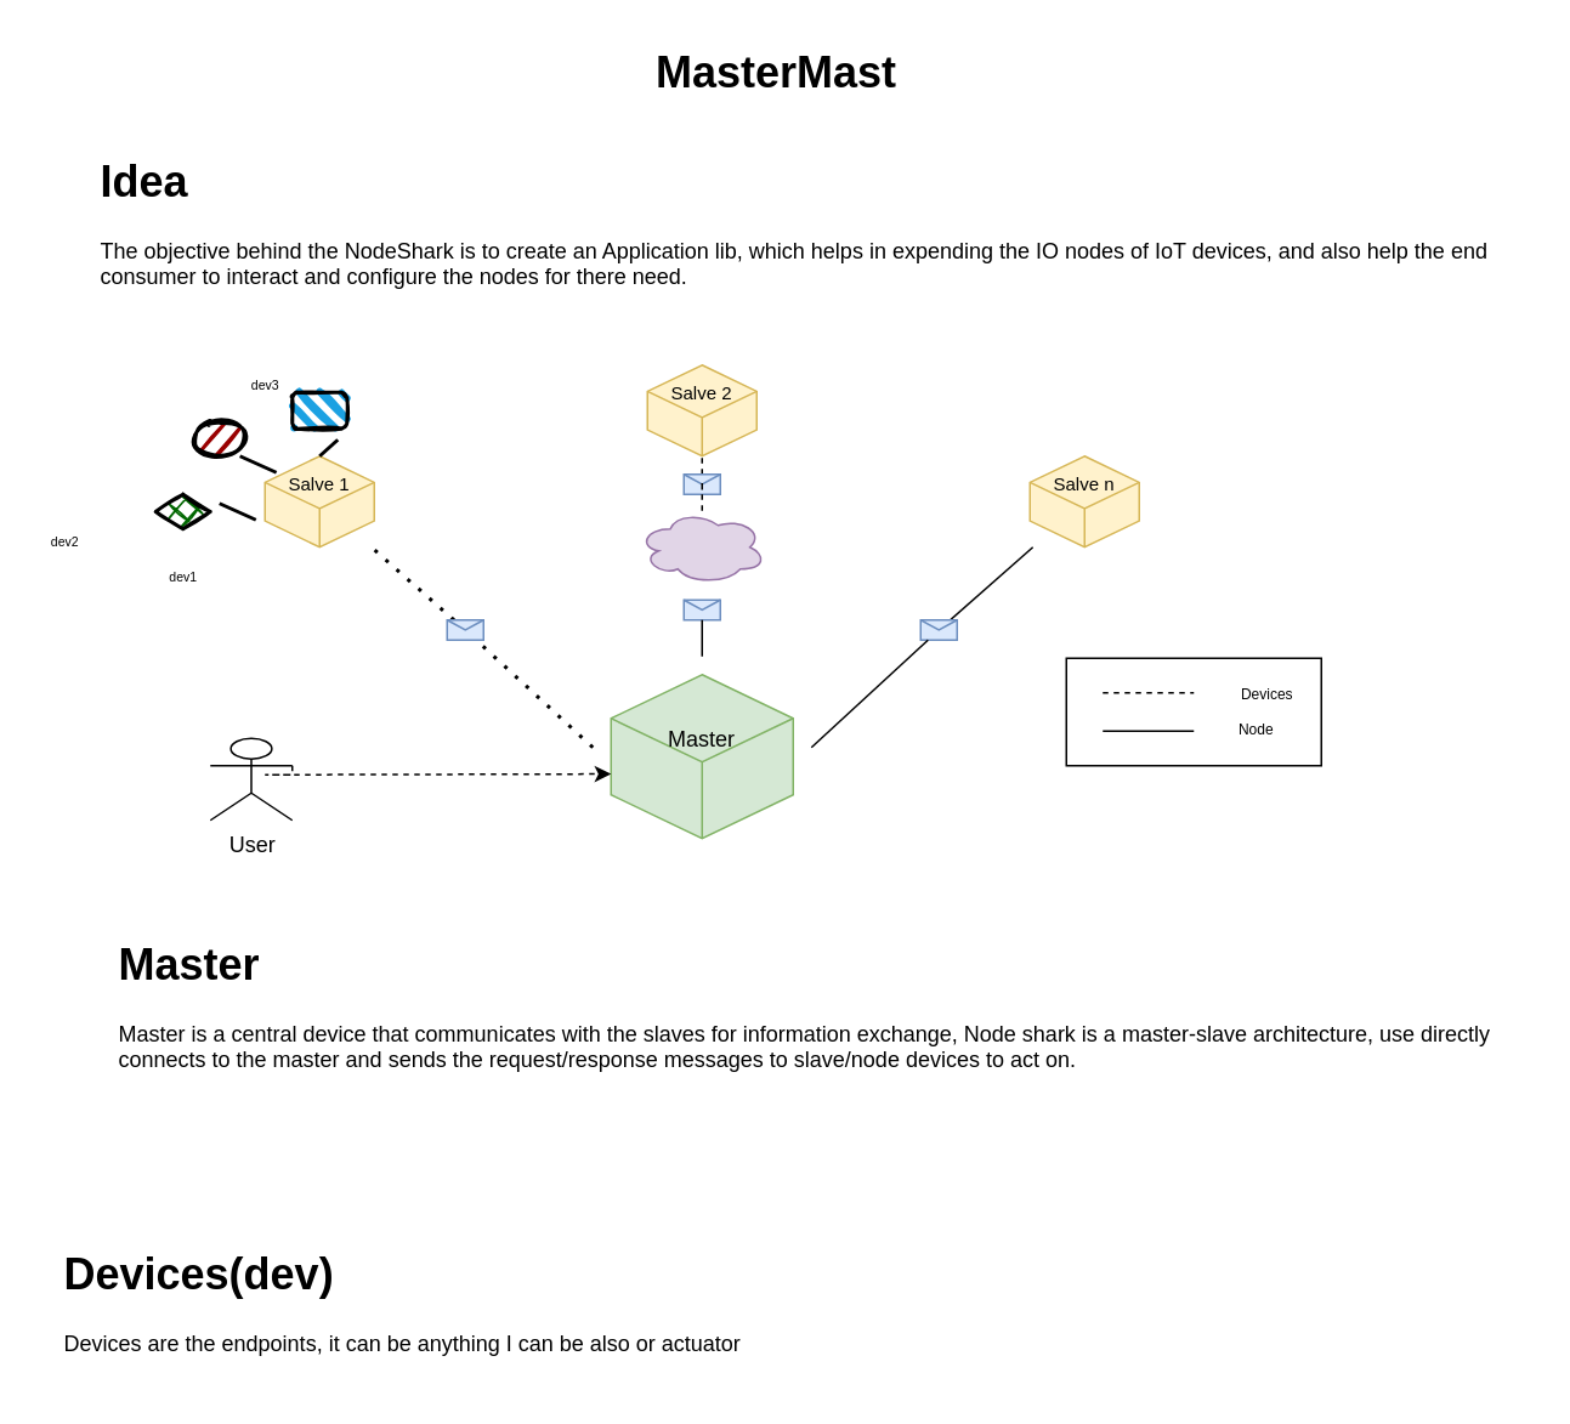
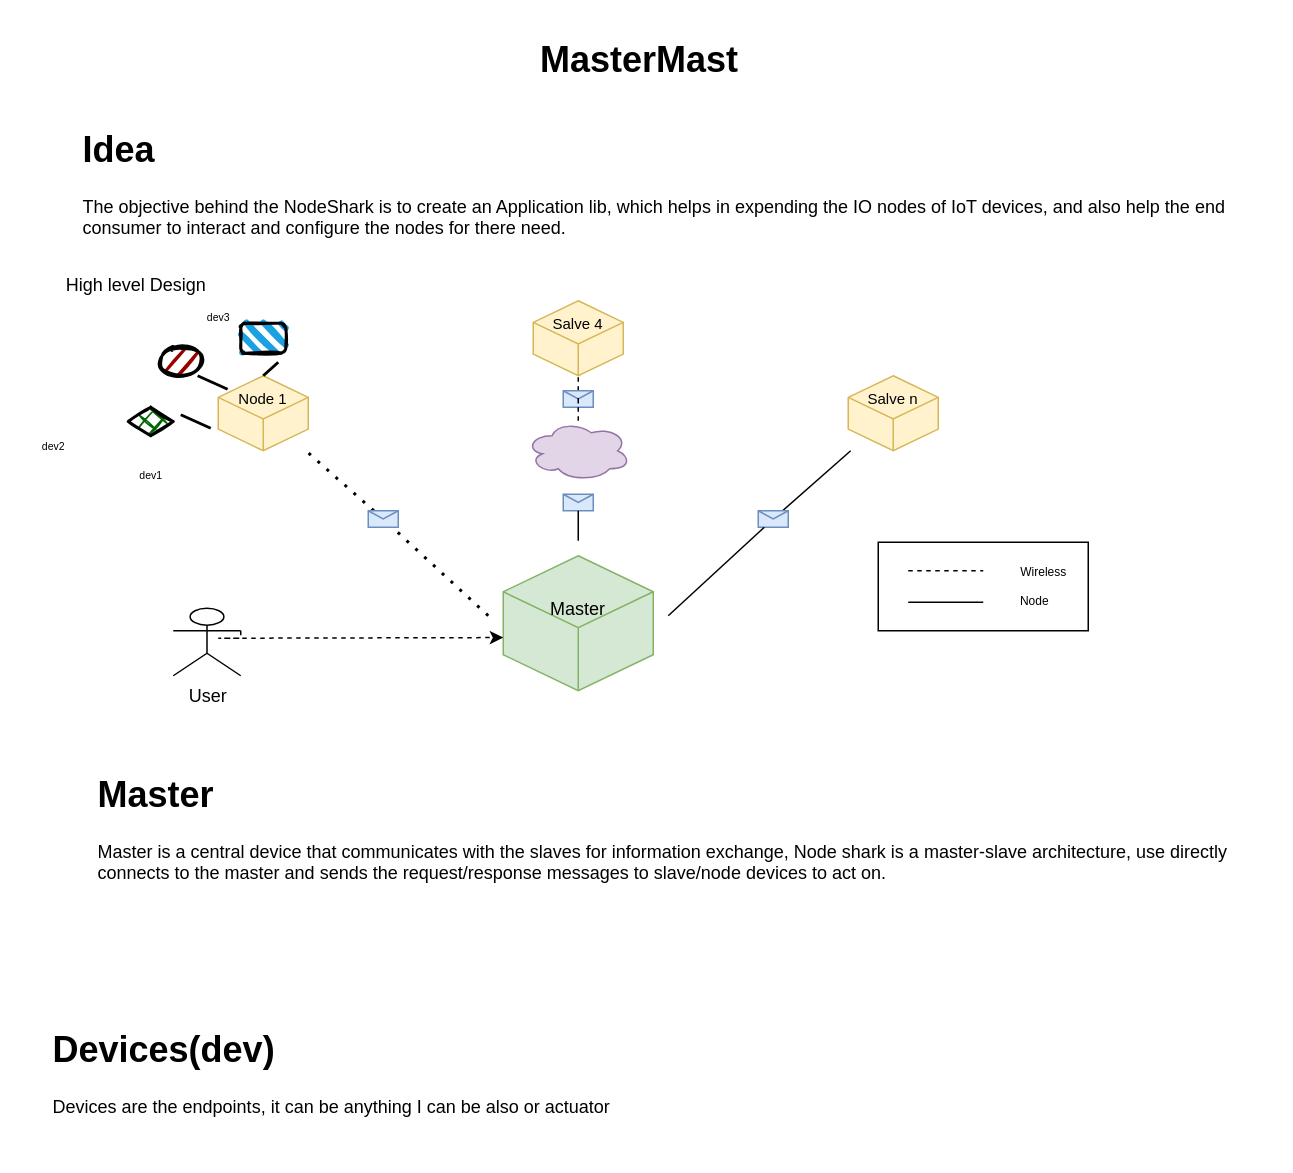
+ <mxCell id="5" value="High level Design" style="text;html=1;align=center;verticalAlign=middle;resizable=0;points=[];autosize=1;" parent="1" vertex="1"><mxGeometry x="35" y="180" width="110" height="20" as="geometry" /></mxCell>
- <mxCell id="17" value="&lt;font style=&quot;font-size: 10px&quot;&gt;Salve 2&lt;/font&gt;" style="text;html=1;strokeColor=none;fillColor=none;align=center;verticalAlign=middle;whiteSpace=wrap;rounded=0;" parent="1" vertex="1"><mxGeometry x="361.25" y="210" width="47.5" height="10" as="geometry" /></mxCell>
+ <mxCell id="17" value="&lt;font style=&quot;font-size: 10px&quot;&gt;Salve 4&lt;/font&gt;" style="text;html=1;strokeColor=none;fillColor=none;align=center;verticalAlign=middle;whiteSpace=wrap;rounded=0;" parent="1" vertex="1"><mxGeometry x="361.25" y="210" width="47.5" height="10" as="geometry" /></mxCell>
- <mxCell id="16" value="&lt;font style=&quot;font-size: 10px&quot;&gt;Salve 1&lt;/font&gt;" style="text;html=1;strokeColor=none;fillColor=none;align=center;verticalAlign=middle;whiteSpace=wrap;rounded=0;" parent="1" vertex="1"><mxGeometry x="151.25" y="260" width="47.5" height="10" as="geometry" /></mxCell>
+ <mxCell id="16" value="&lt;font style=&quot;font-size: 10px&quot;&gt;Node 1&lt;/font&gt;" style="text;html=1;strokeColor=none;fillColor=none;align=center;verticalAlign=middle;whiteSpace=wrap;rounded=0;" parent="1" vertex="1"><mxGeometry x="151.25" y="260" width="47.5" height="10" as="geometry" /></mxCell>
- <mxCell id="29" value="&lt;font style=&quot;font-size: 8px&quot;&gt;Devices&lt;/font&gt;" style="text;html=1;align=center;verticalAlign=middle;resizable=0;points=[];autosize=1;" parent="1" vertex="1"><mxGeometry x="670" y="370" width="50" height="20" as="geometry" /></mxCell>
+ <mxCell id="29" value="&lt;font style=&quot;font-size: 8px&quot;&gt;Wireless&lt;/font&gt;" style="text;html=1;align=center;verticalAlign=middle;resizable=0;points=[];autosize=1;" parent="1" vertex="1"><mxGeometry x="670" y="370" width="50" height="20" as="geometry" /></mxCell>
